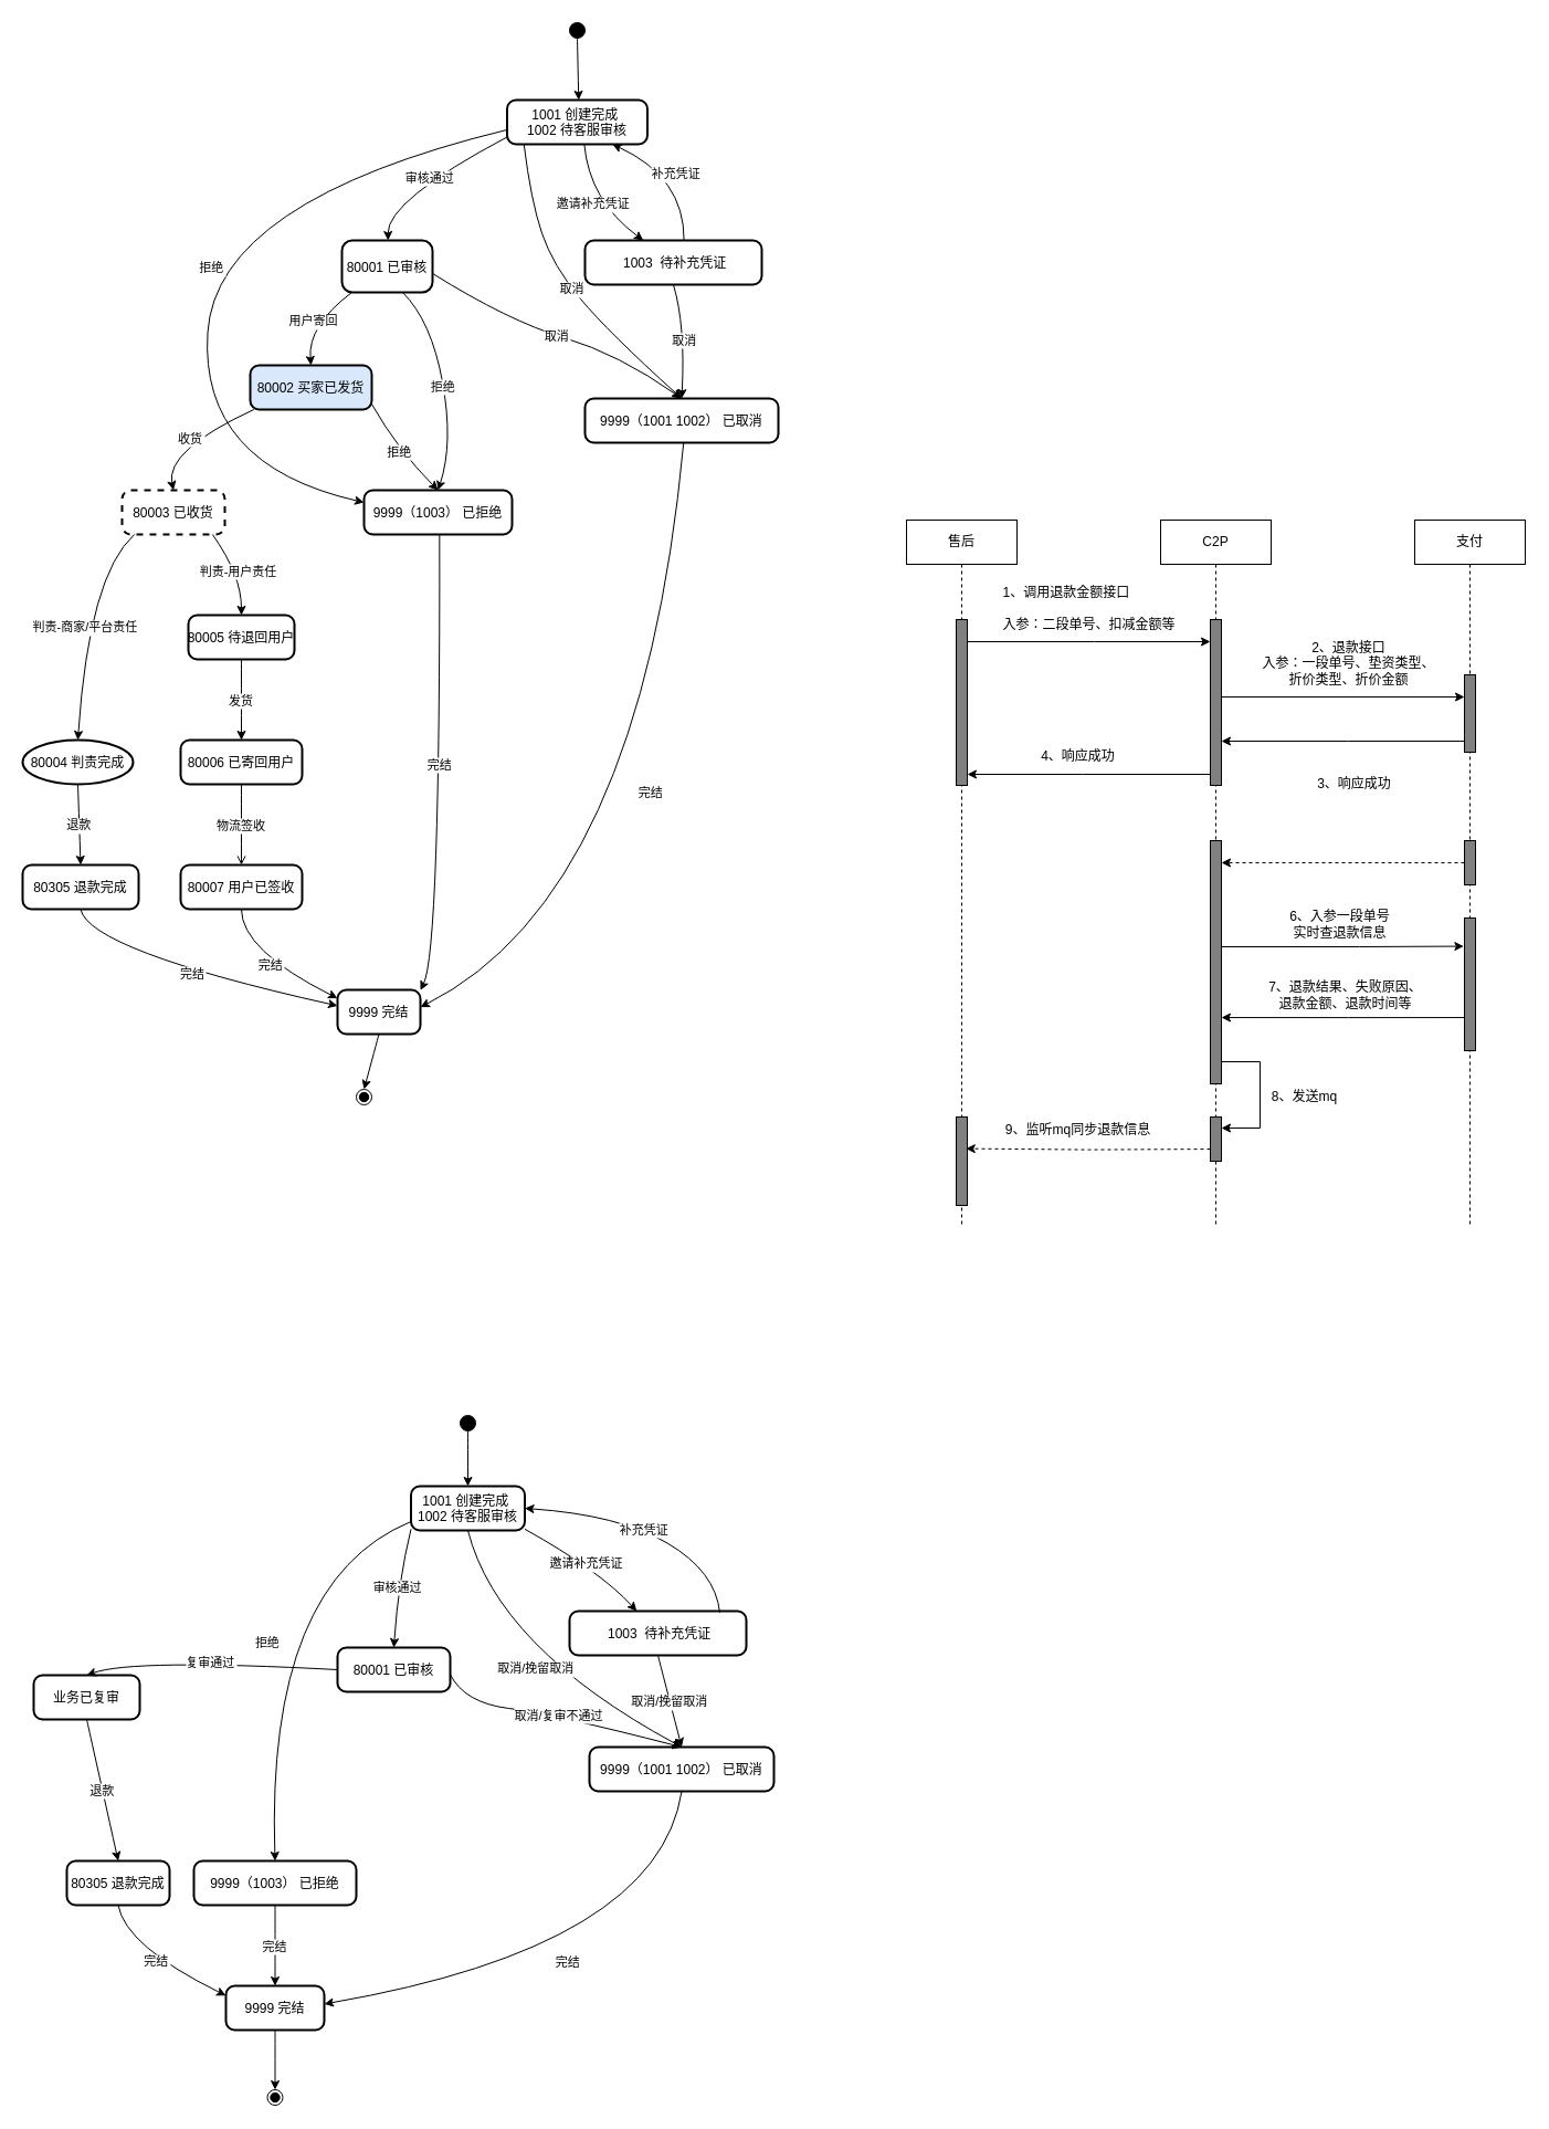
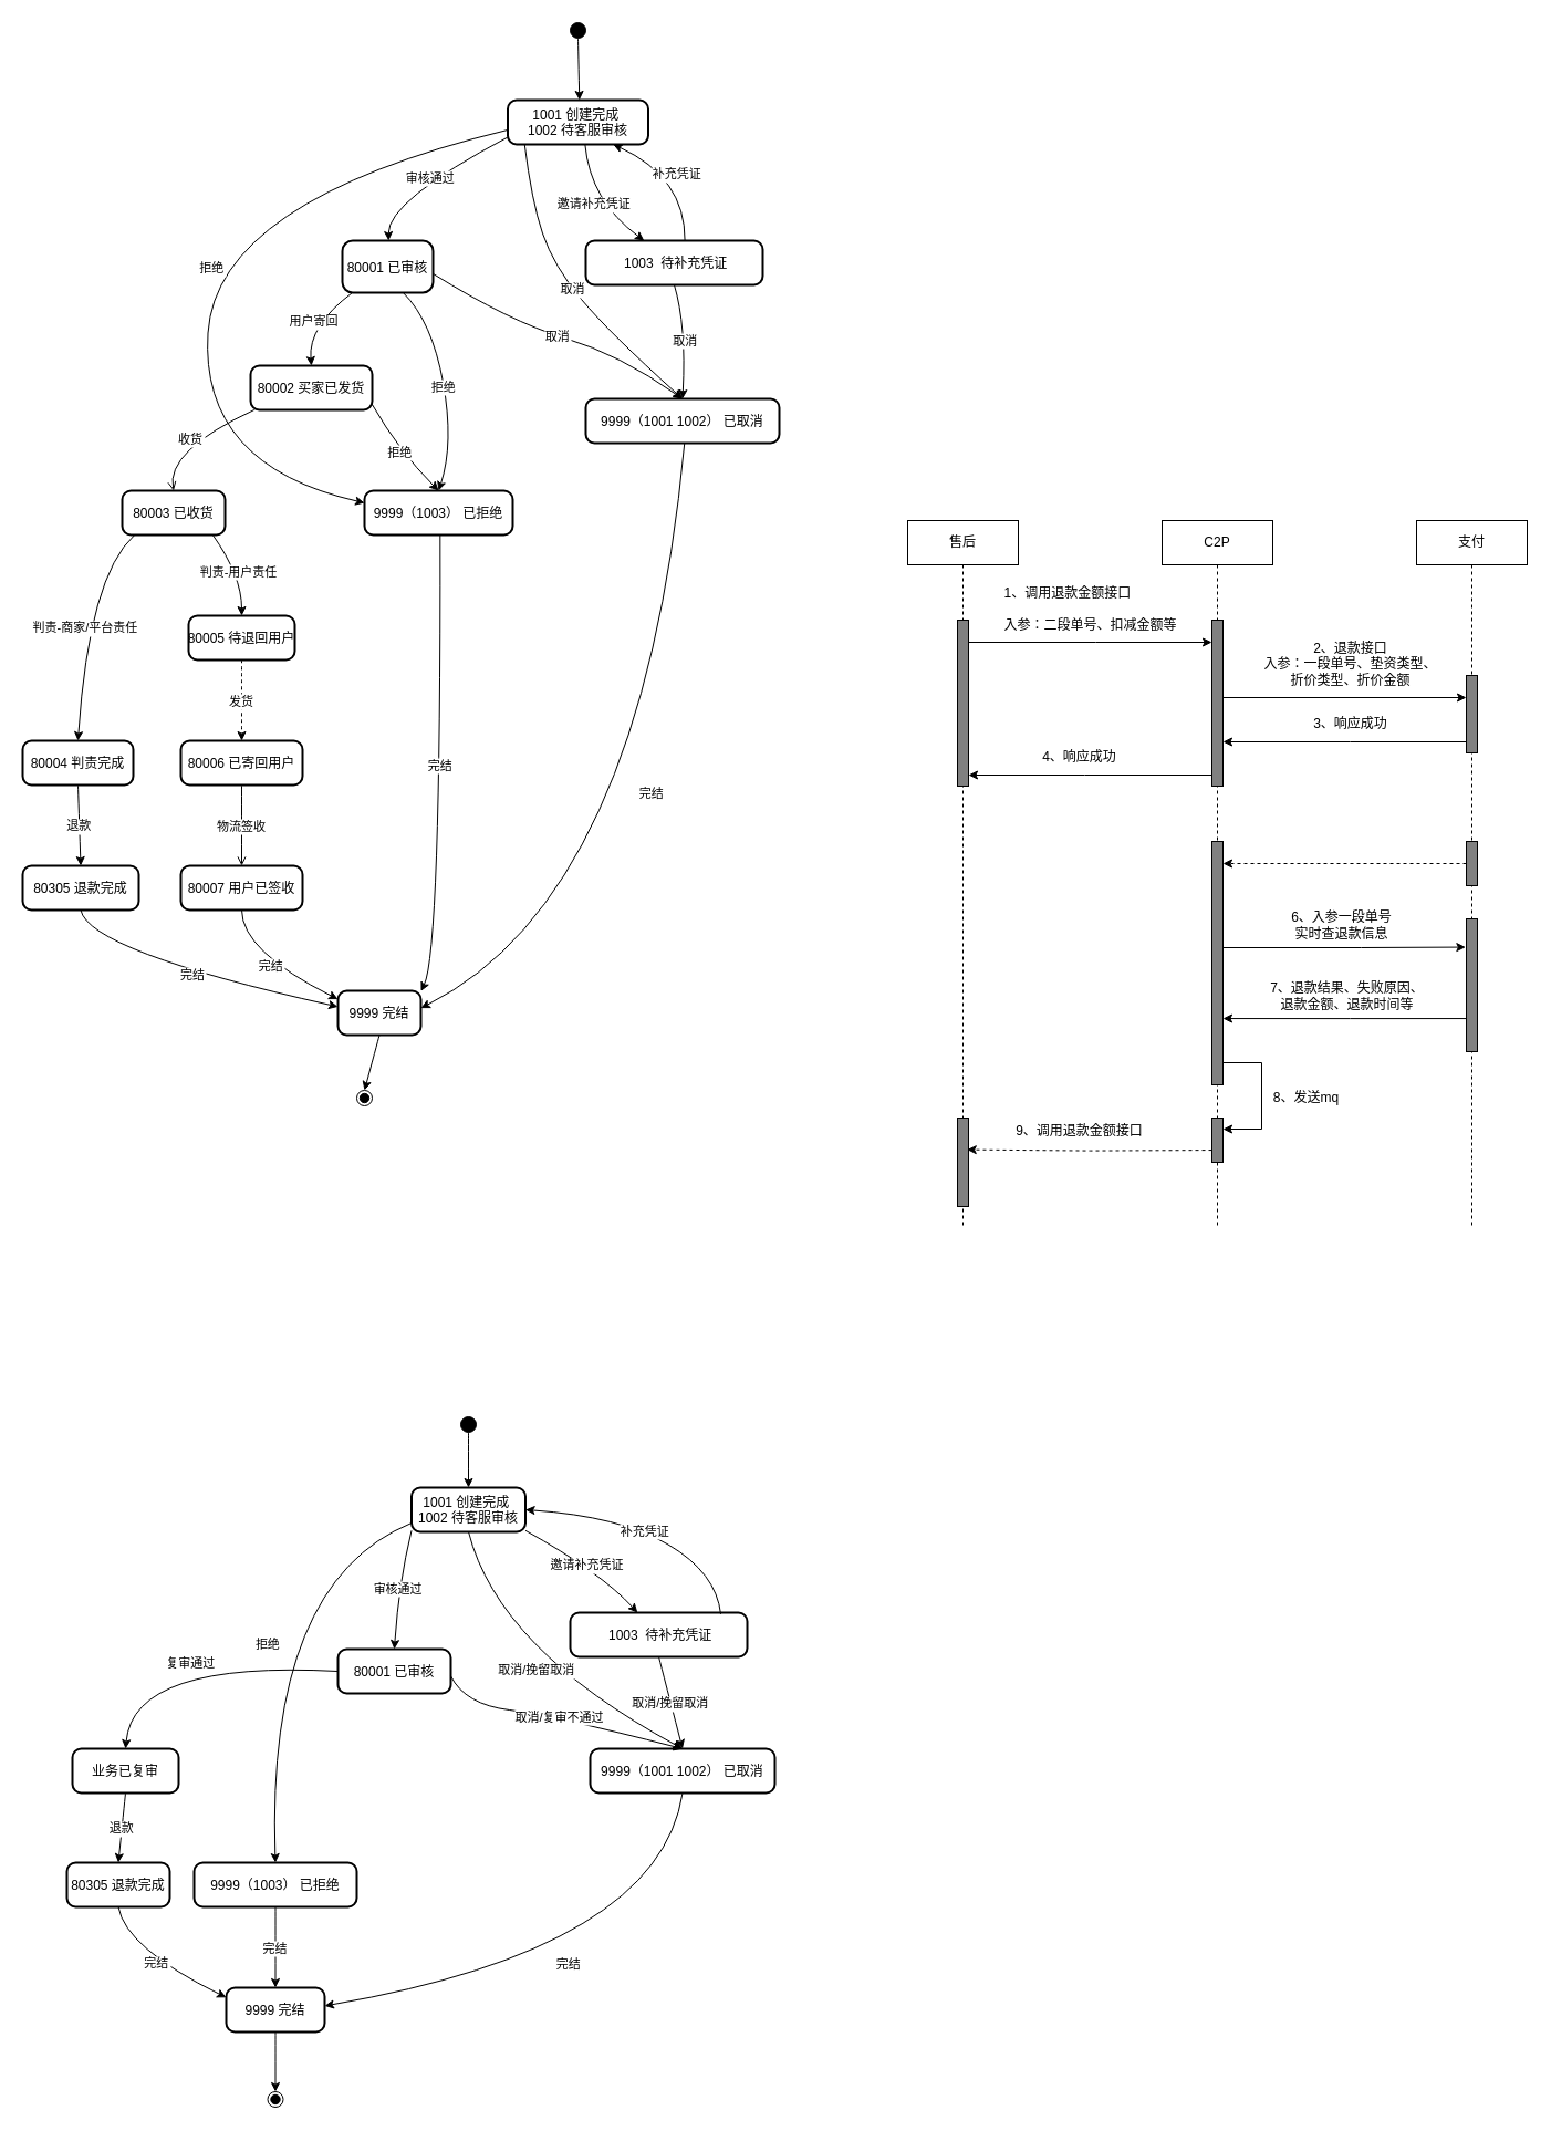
- <mxCell id="8" value="80002 买家已发货" style="rounded=1;arcSize=20;strokeWidth=2;fillColor=#dae8fc;" parent="1" vertex="1"><mxGeometry x="226" y="330" width="110" height="40" as="geometry" /></mxCell>
+ <mxCell id="8" value="80002 买家已发货" style="rounded=1;arcSize=20;strokeWidth=2" parent="1" vertex="1"><mxGeometry x="226" y="330" width="110" height="40" as="geometry" /></mxCell>
- <mxCell id="28" value="收货" style="curved=1;startArrow=none;;exitX=0.03;exitY=1;entryX=0.5;entryY=0;rounded=0;" parent="1" source="8" target="9" edge="1"><mxGeometry relative="1" as="geometry"><Array as="points"><mxPoint x="149" y="407" /></Array></mxGeometry></mxCell>
+ <mxCell id="28" value="收货" style="curved=1;startArrow=none;exitX=0.03;exitY=1;entryX=0.5;entryY=0;rounded=0;endArrow=open;" parent="1" source="8" target="9" edge="1"><mxGeometry relative="1" as="geometry"><Array as="points"><mxPoint x="149" y="407" /></Array></mxGeometry></mxCell>
- <mxCell id="9" value="80003 已收货" style="rounded=1;arcSize=20;strokeWidth=2;dashed=1;" parent="1" vertex="1"><mxGeometry x="110" y="443" width="93" height="40" as="geometry" /></mxCell>
+ <mxCell id="9" value="80003 已收货" style="rounded=1;arcSize=20;strokeWidth=2" parent="1" vertex="1"><mxGeometry x="110" y="443" width="93" height="40" as="geometry" /></mxCell>
- <mxCell id="33" value="发货" style="curved=1;startArrow=none;;exitX=0.5;exitY=1;entryX=0.5;entryY=0;rounded=0;" parent="1" source="11" target="14" edge="1"><mxGeometry relative="1" as="geometry"><Array as="points" /></mxGeometry></mxCell>
+ <mxCell id="33" value="发货" style="curved=1;startArrow=none;exitX=0.5;exitY=1;entryX=0.5;entryY=0;rounded=0;dashed=1;" parent="1" source="11" target="14" edge="1"><mxGeometry relative="1" as="geometry"><Array as="points" /></mxGeometry></mxCell>
- <mxCell id="10" value="80004 判责完成" style="ellipse;arcSize=20;strokeWidth=2;" parent="1" vertex="1"><mxGeometry y="669" width="100" height="40" as="geometry" x="20" /></mxCell>
+ <mxCell id="10" value="80004 判责完成" style="rounded=1;arcSize=20;strokeWidth=2" parent="1" vertex="1"><mxGeometry y="669" width="100" height="40" as="geometry" x="20" /></mxCell>
- <mxCell id="80" value="3、响应成功" style="text;html=1;align=center;verticalAlign=middle;resizable=0;points=[];autosize=1;strokeColor=none;fillColor=none;" parent="1" vertex="1"><mxGeometry x="1180" y="694" width="90" height="30" as="geometry" /></mxCell>
+ <mxCell id="80" value="3、响应成功" style="text;html=1;align=center;verticalAlign=middle;resizable=0;points=[];autosize=1;strokeColor=none;fillColor=none;" parent="1" vertex="1"><mxGeometry x="1175" y="639" width="90" height="30" as="geometry" /></mxCell>
- <mxCell id="90" value="9、监听mq同步退款信息" style="text;html=1;align=center;verticalAlign=middle;resizable=0;points=[];autosize=1;strokeColor=none;fillColor=none;" parent="1" vertex="1"><mxGeometry x="900" y="1007" width="150" height="30" as="geometry" /></mxCell>
+ <mxCell id="90" value="9、调用退款金额接口" style="text;html=1;align=center;verticalAlign=middle;resizable=0;points=[];autosize=1;strokeColor=none;fillColor=none;" parent="1" vertex="1"><mxGeometry x="900" y="1007" width="150" height="30" as="geometry" /></mxCell>
- <mxCell id="45" value="业务已复审" style="rounded=1;arcSize=20;strokeWidth=2" parent="1" vertex="1"><mxGeometry x="30" y="1515" width="96" height="40" as="geometry" /></mxCell>
+ <mxCell id="45" value="业务已复审" style="rounded=1;arcSize=20;strokeWidth=2" parent="1" vertex="1"><mxGeometry x="65" y="1580" width="96" height="40" as="geometry" /></mxCell>
